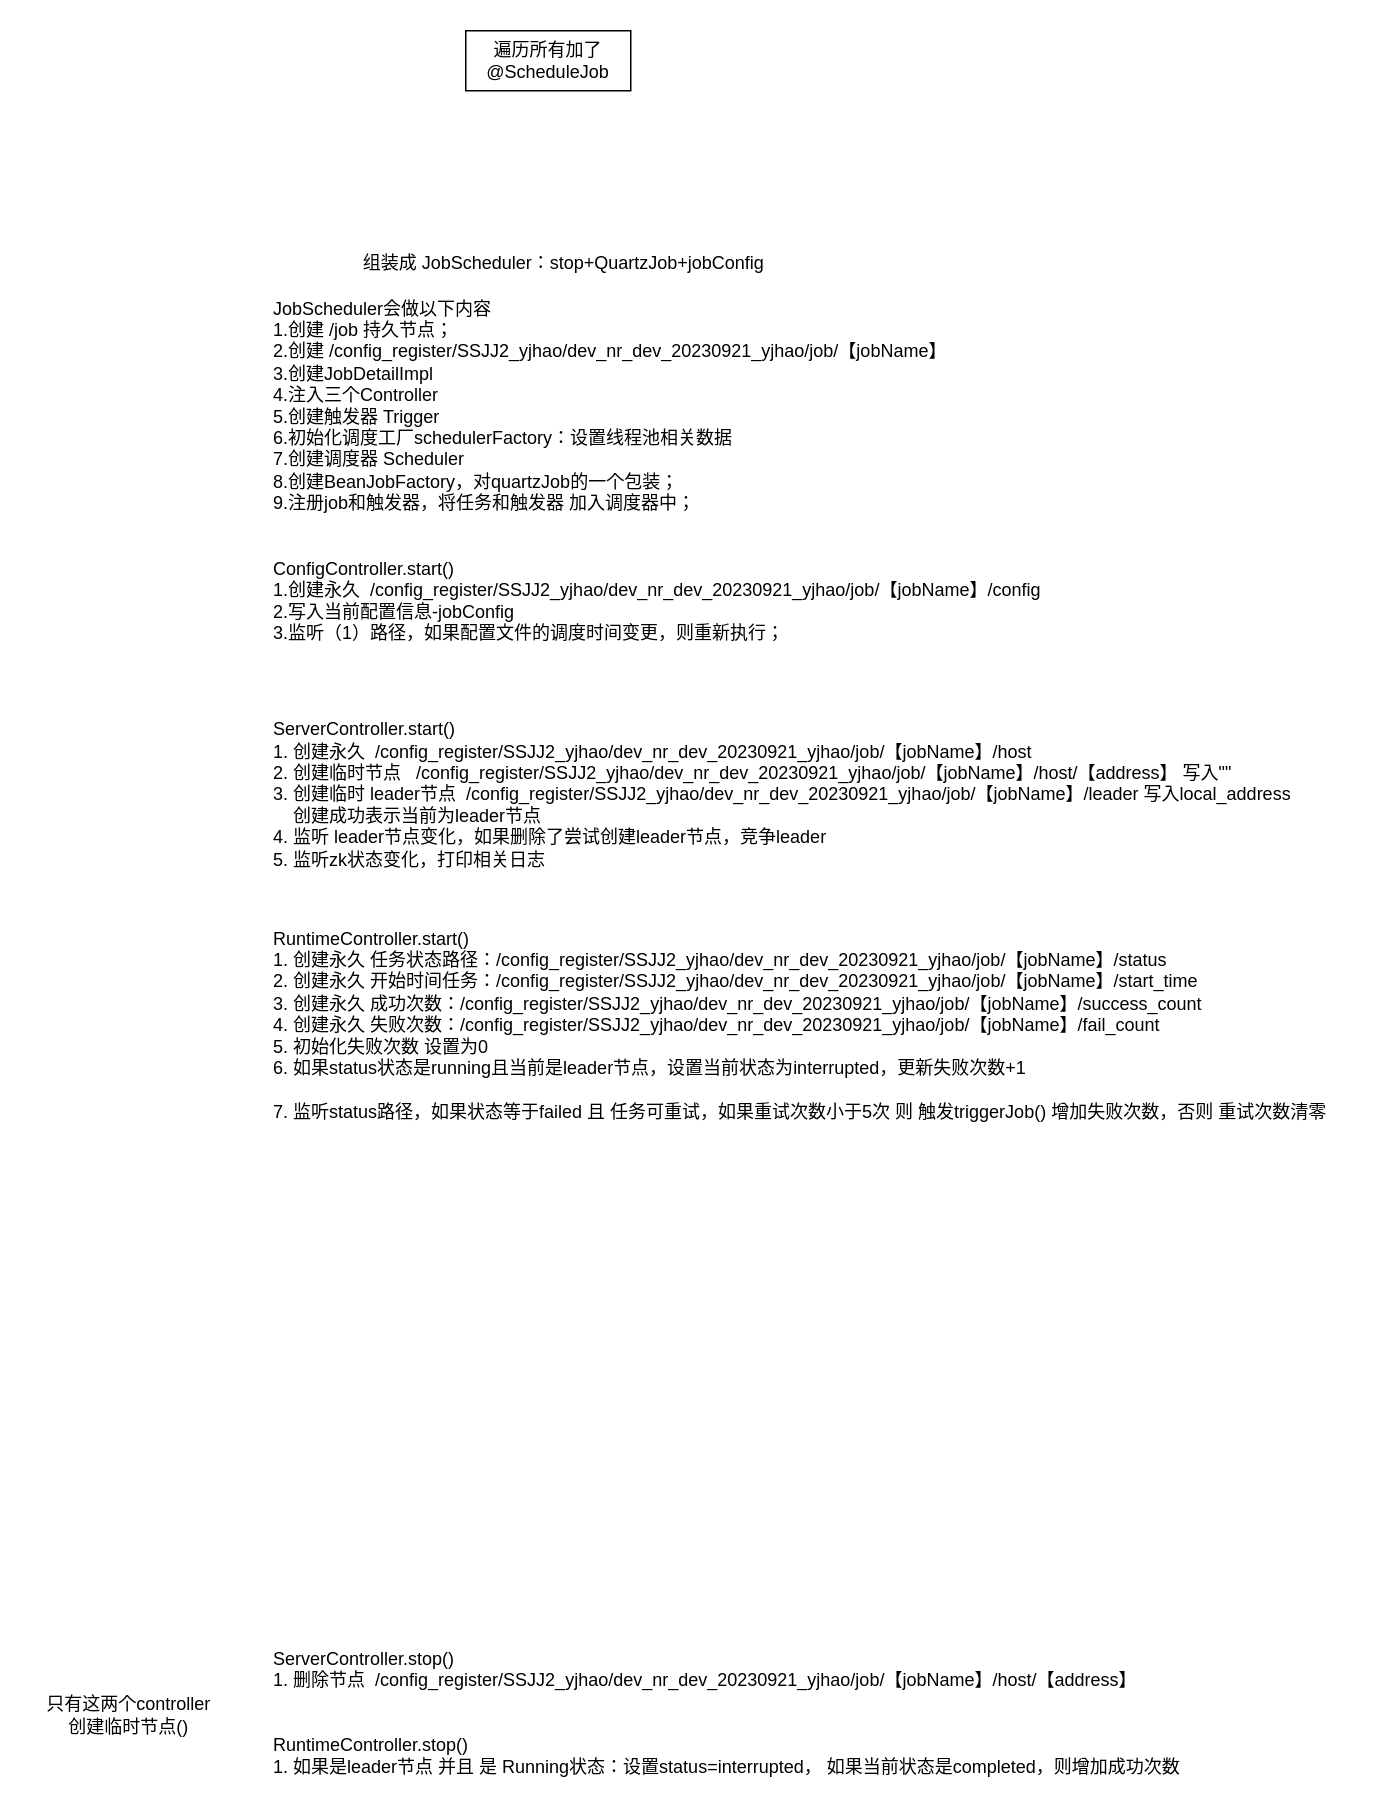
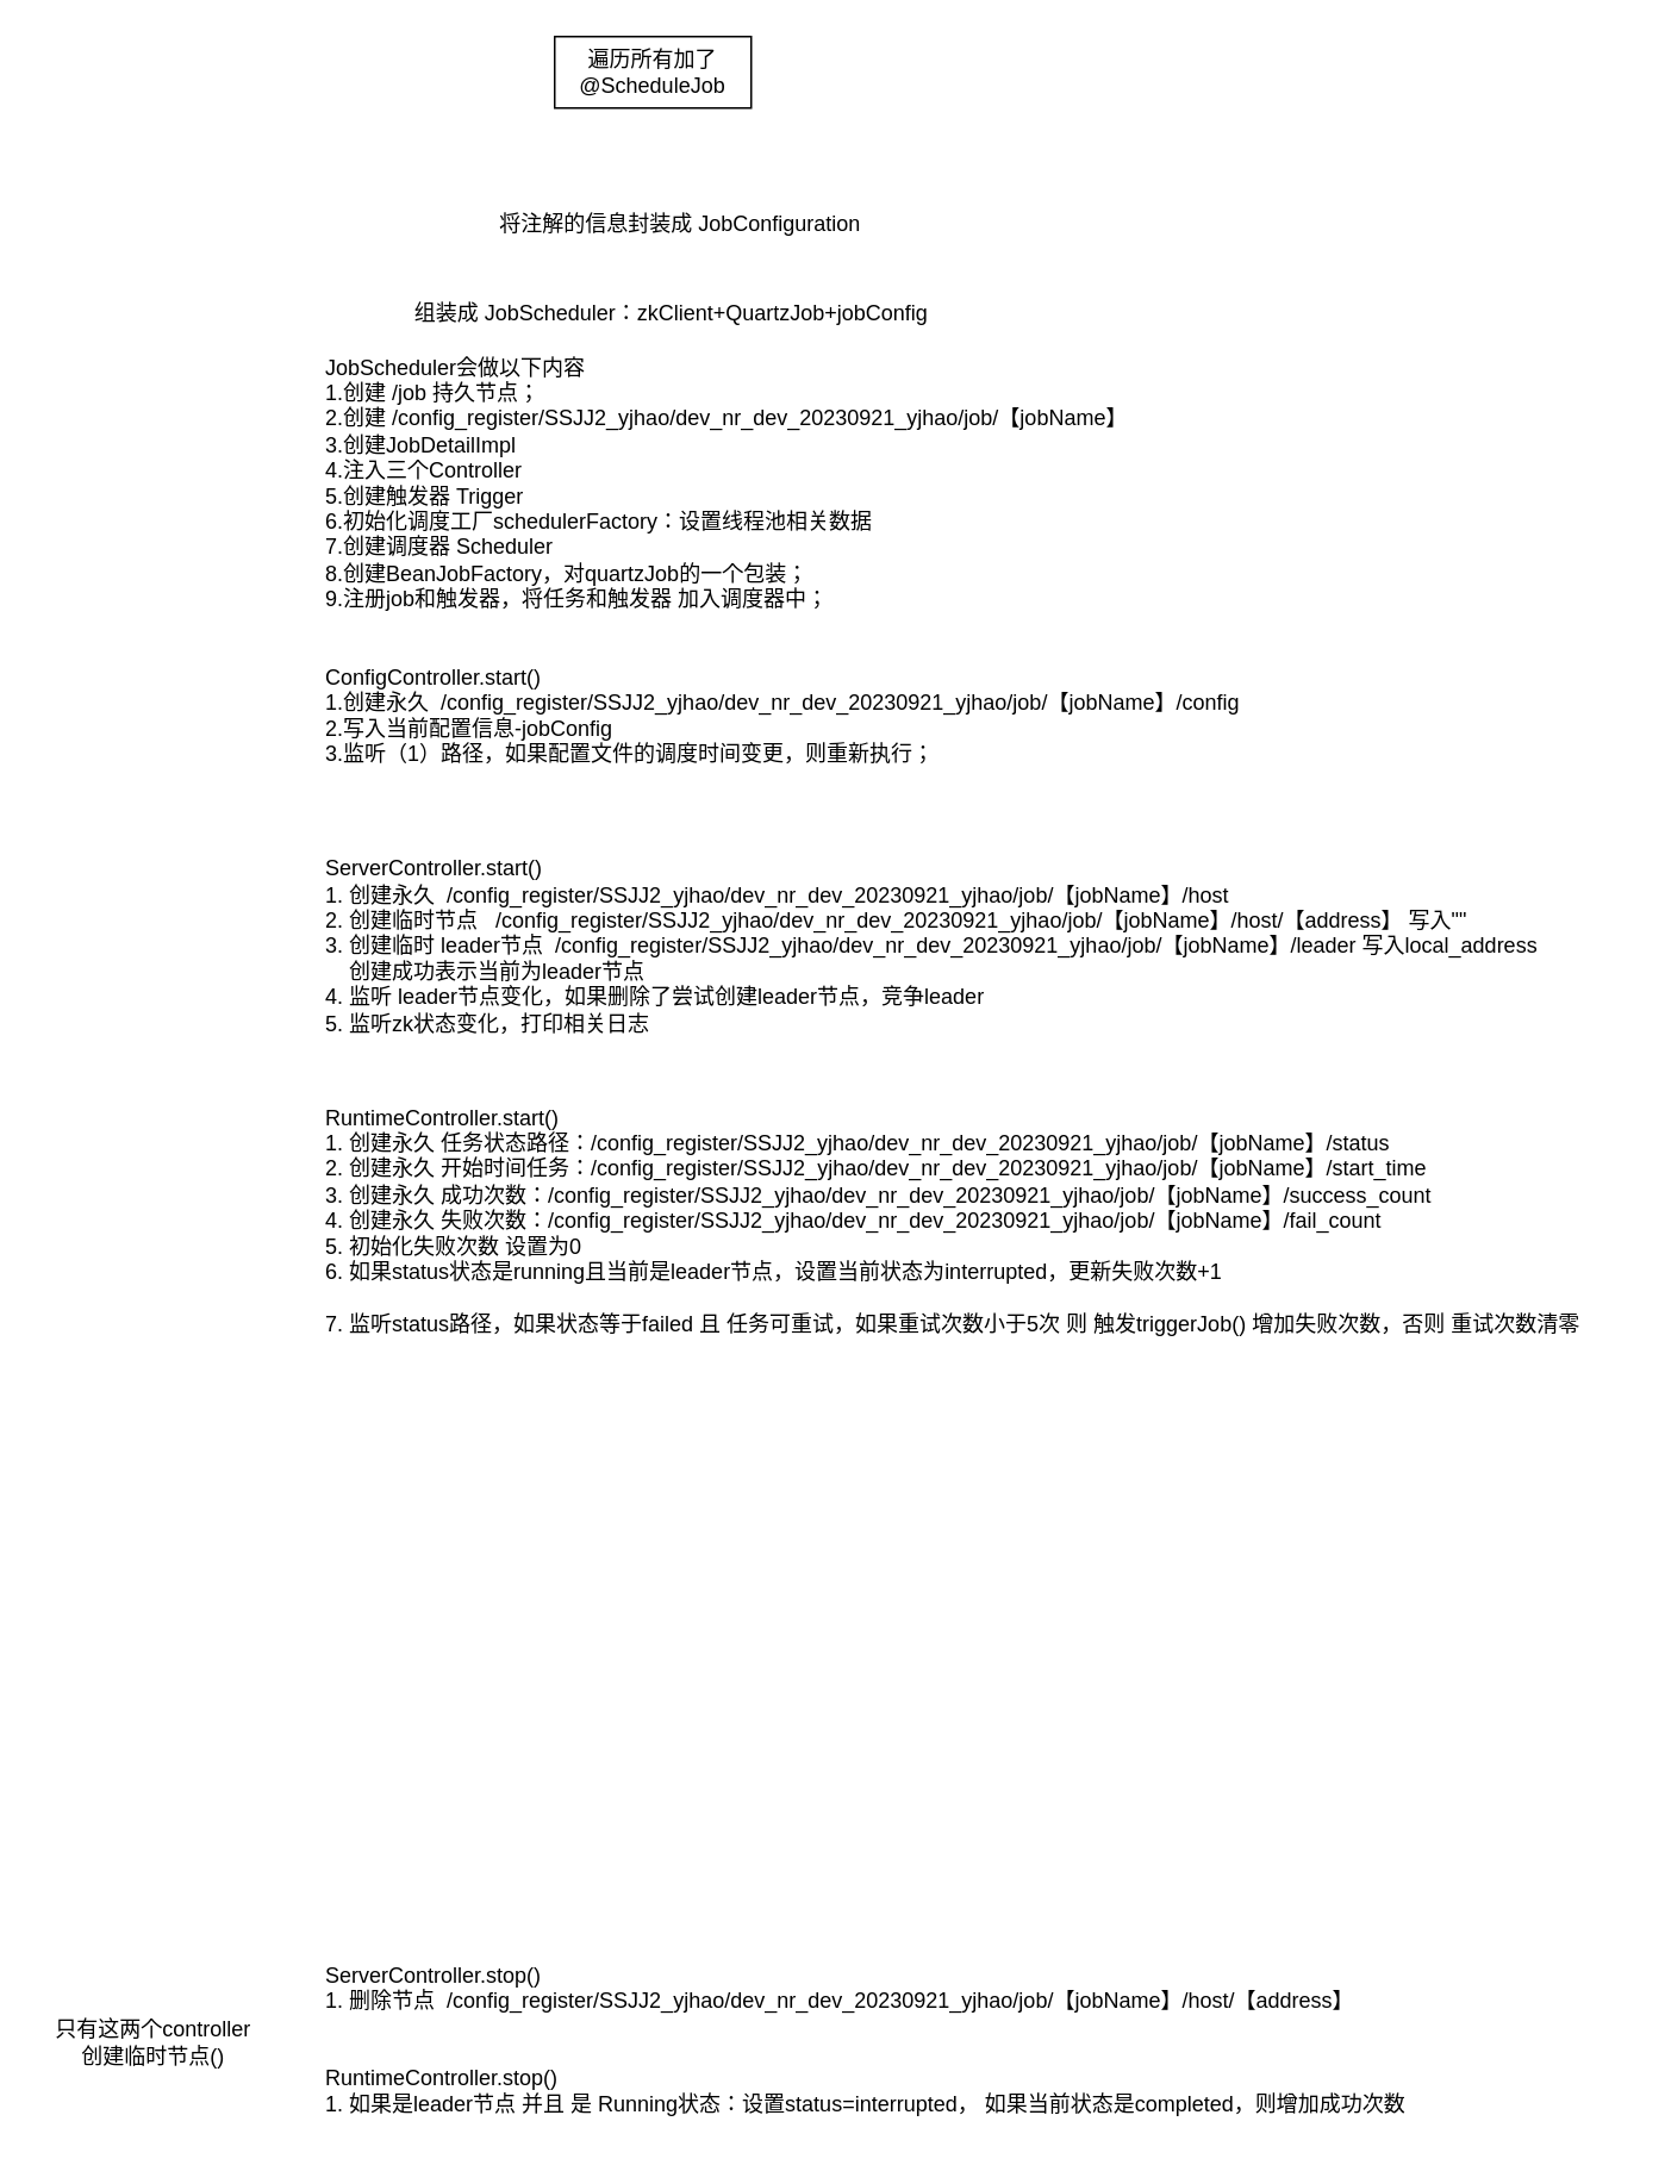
+ <mxCell id="3" value="将注解的信息封装成&amp;nbsp;JobConfiguration" style="text;html=1;align=center;verticalAlign=middle;resizable=0;points=[];autosize=1;strokeColor=none;fillColor=none;" parent="1" vertex="1"><mxGeometry x="265" y="110" width="230" height="30" as="geometry" /></mxCell>
- <mxCell id="4" value="组装成&amp;nbsp;JobScheduler：stop+QuartzJob+jobConfig" style="text;html=1;align=center;verticalAlign=middle;resizable=0;points=[];autosize=1;strokeColor=none;fillColor=none;" parent="1" vertex="1"><mxGeometry x="220" y="160" width="310" height="30" as="geometry" /></mxCell>
+ <mxCell id="4" value="组装成&amp;nbsp;JobScheduler：zkClient+QuartzJob+jobConfig" style="text;html=1;align=center;verticalAlign=middle;resizable=0;points=[];autosize=1;strokeColor=none;fillColor=none;" parent="1" vertex="1"><mxGeometry x="220" y="160" width="310" height="30" as="geometry" /></mxCell>
